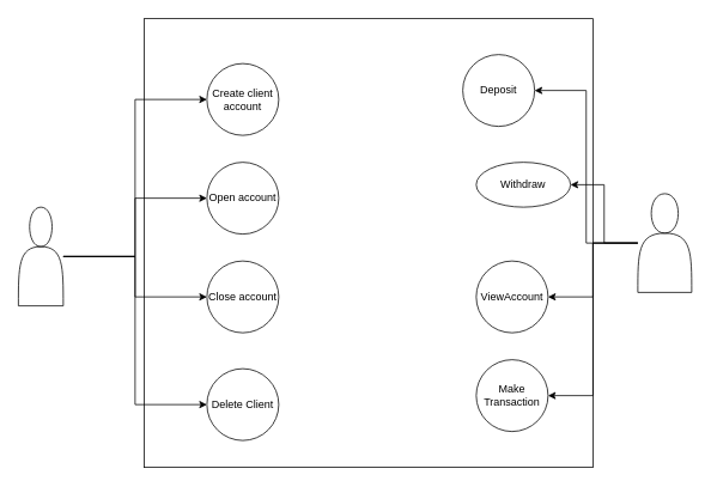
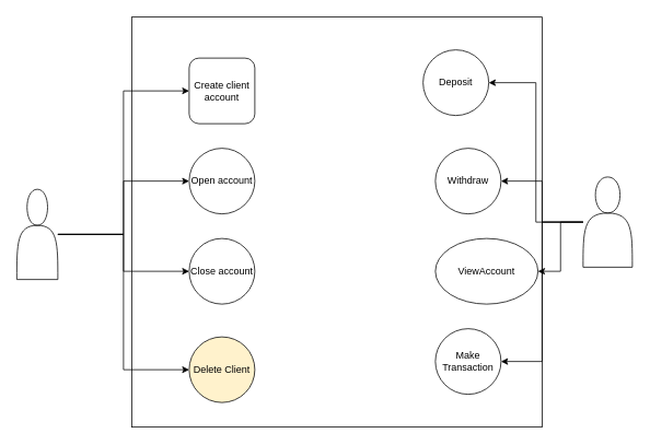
- <mxCell id="14" value="Create client account" style="ellipse;whiteSpace=wrap;html=1;aspect=fixed;" vertex="1" parent="1"><mxGeometry x="230" y="70" width="80" height="80" as="geometry" /></mxCell>
+ <mxCell id="14" value="Create client account" style="whiteSpace=wrap;html=1;aspect=fixed;rounded=1;" vertex="1" parent="1"><mxGeometry x="230" y="70" width="80" height="80" as="geometry" /></mxCell>
- <mxCell id="17" value="Withdraw" style="ellipse;whiteSpace=wrap;html=1;aspect=fixed;" vertex="1" parent="1"><mxGeometry x="530" y="180" width="105" height="50" as="geometry" /></mxCell>
+ <mxCell id="17" value="Withdraw" style="ellipse;whiteSpace=wrap;html=1;aspect=fixed;" vertex="1" parent="1"><mxGeometry x="530" y="180" width="80" height="80" as="geometry" /></mxCell>
- <mxCell id="19" value="ViewAccount" style="ellipse;whiteSpace=wrap;html=1;aspect=fixed;" vertex="1" parent="1"><mxGeometry x="530" y="290" width="80" height="80" as="geometry" /></mxCell>
+ <mxCell id="19" value="ViewAccount" style="ellipse;whiteSpace=wrap;html=1;aspect=fixed;" vertex="1" parent="1"><mxGeometry x="530" y="290" width="125" height="80" as="geometry" /></mxCell>
- <mxCell id="13" value="Delete Client" style="ellipse;whiteSpace=wrap;html=1;aspect=fixed;" vertex="1" parent="1"><mxGeometry x="230" y="410" width="80" height="80" as="geometry" /></mxCell>
+ <mxCell id="13" value="Delete Client" style="ellipse;whiteSpace=wrap;html=1;aspect=fixed;fillColor=#fff2cc;" vertex="1" parent="1"><mxGeometry x="230" y="410" width="80" height="80" as="geometry" /></mxCell>
